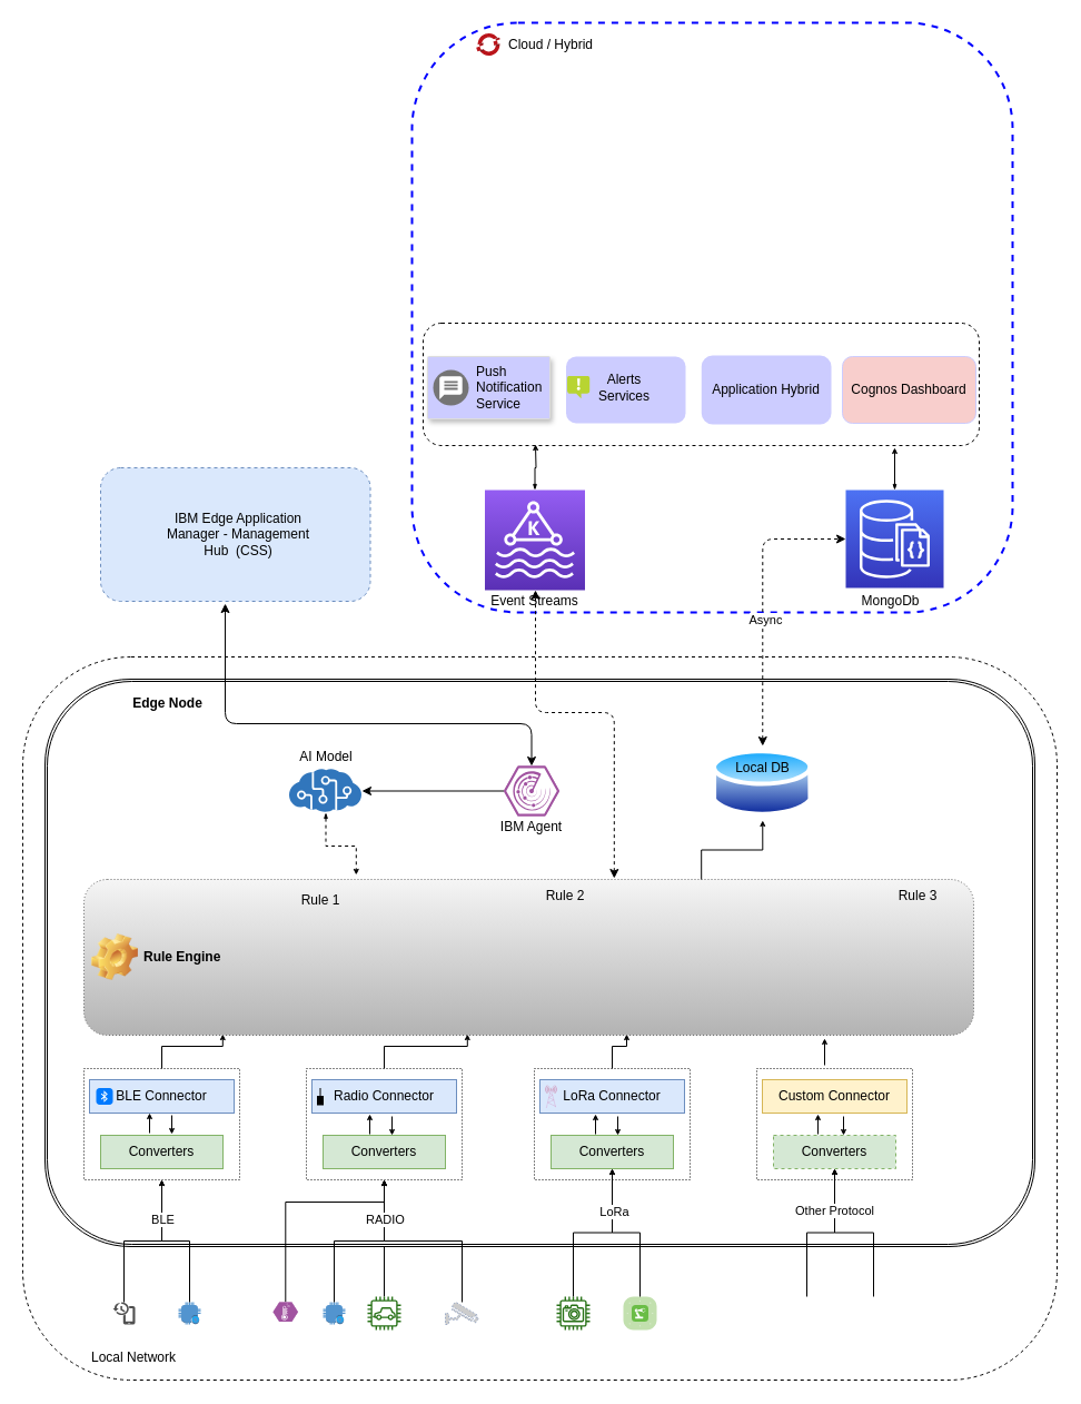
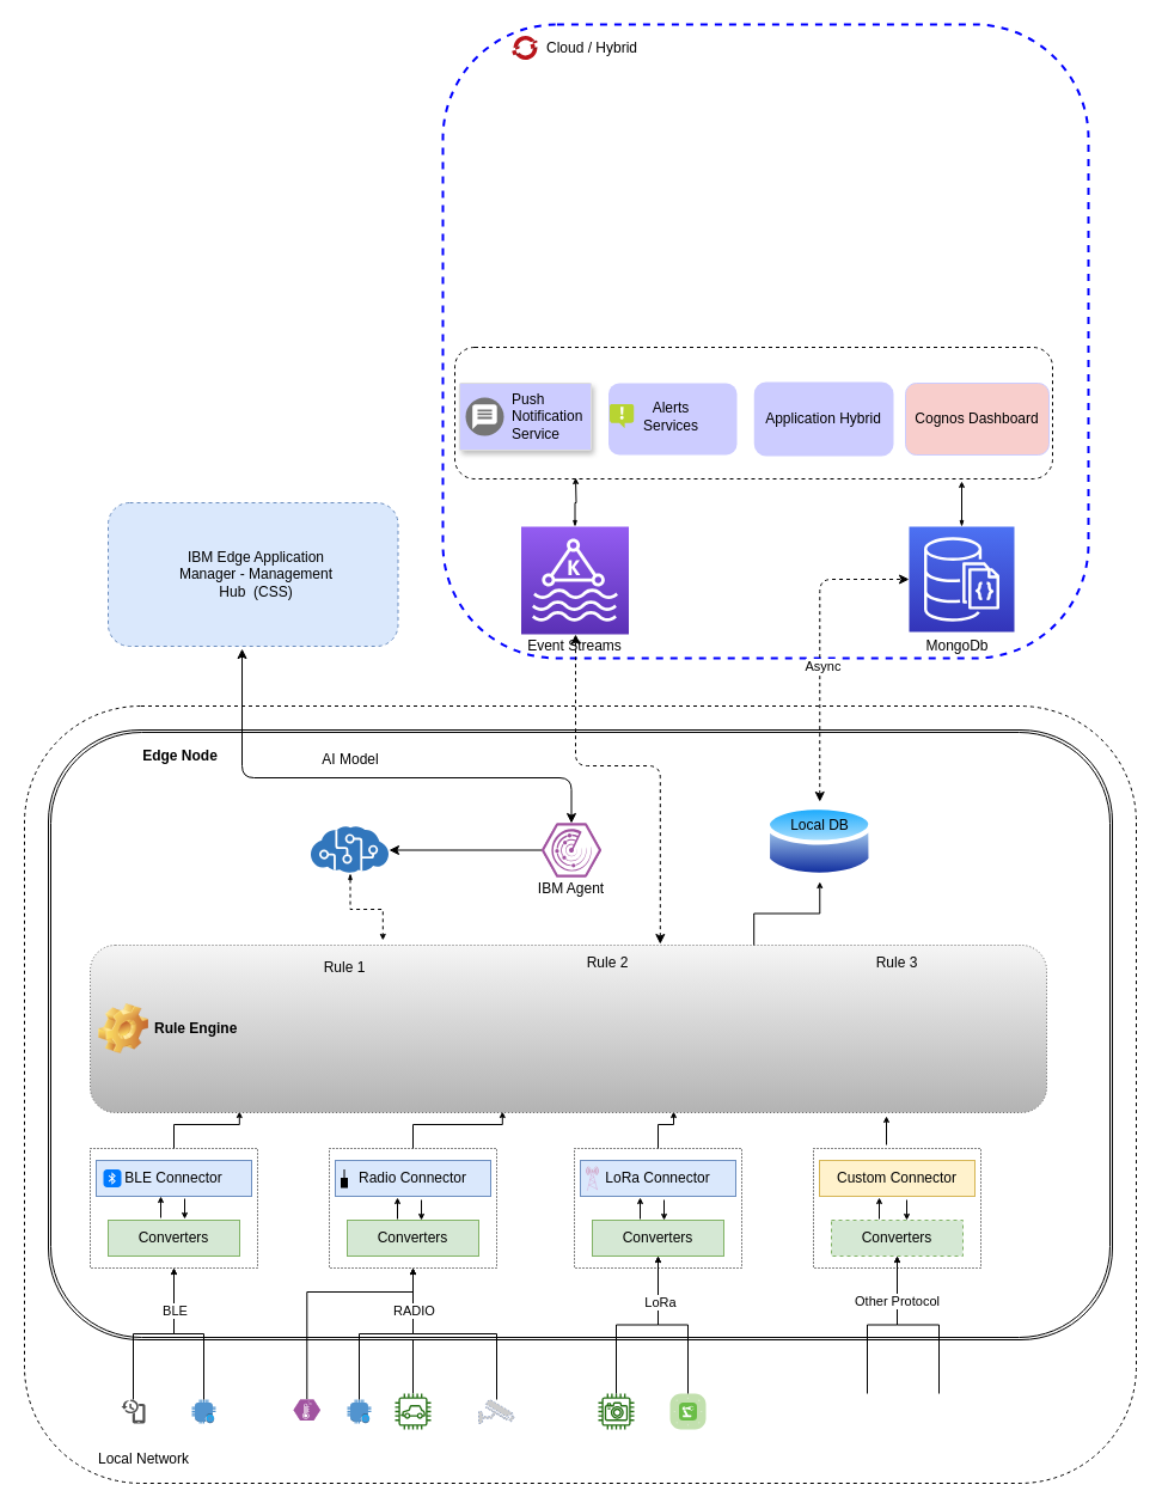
- <mxCell id="76" value="AI Model" style="text;html=1;strokeColor=none;fillColor=none;align=center;verticalAlign=middle;whiteSpace=wrap;rounded=0;dashed=1;" parent="1" vertex="1"><mxGeometry x="262.5" y="670" width="60" height="20" as="geometry" /></mxCell>
+ <mxCell id="76" value="AI Model" style="text;html=1;strokeColor=none;fillColor=none;align=center;verticalAlign=middle;whiteSpace=wrap;rounded=0;dashed=1;" parent="1" vertex="1"><mxGeometry x="262.5" y="625" width="60" height="20" as="geometry" /></mxCell>
- <mxCell id="66" value="Rule 3" style="text;html=1;strokeColor=none;fillColor=none;align=center;verticalAlign=middle;whiteSpace=wrap;rounded=0;dashed=1;dashPattern=1 2;" parent="1" vertex="1"><mxGeometry x="805" y="795" width="40" height="20" as="geometry" /></mxCell>
+ <mxCell id="66" value="Rule 3" style="text;html=1;strokeColor=none;fillColor=none;align=center;verticalAlign=middle;whiteSpace=wrap;rounded=0;dashed=1;dashPattern=1 2;" parent="1" vertex="1"><mxGeometry x="730" y="795" width="40" height="20" as="geometry" /></mxCell>
